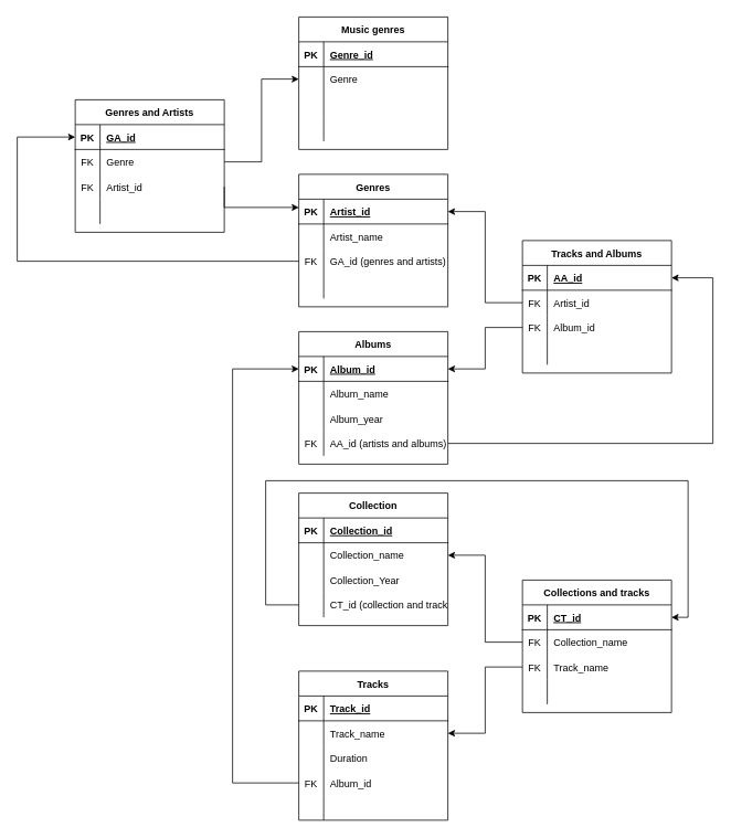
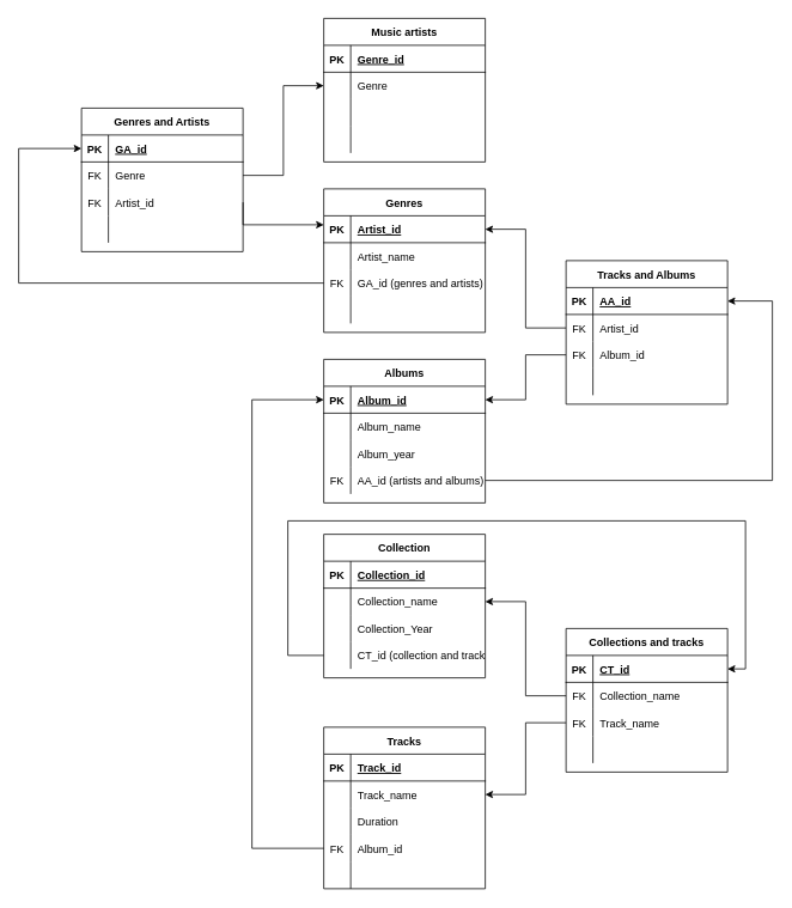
- <mxCell id="105" value="Music genres" style="shape=table;startSize=30;container=1;collapsible=1;childLayout=tableLayout;fixedRows=1;rowLines=0;fontStyle=1;align=center;resizeLast=1;" vertex="1" parent="1"><mxGeometry x="360" y="20" width="180" height="160" as="geometry" /></mxCell>
+ <mxCell id="105" value="Music artists" style="shape=table;startSize=30;container=1;collapsible=1;childLayout=tableLayout;fixedRows=1;rowLines=0;fontStyle=1;align=center;resizeLast=1;" vertex="1" parent="1"><mxGeometry x="360" y="20" width="180" height="160" as="geometry" /></mxCell>
